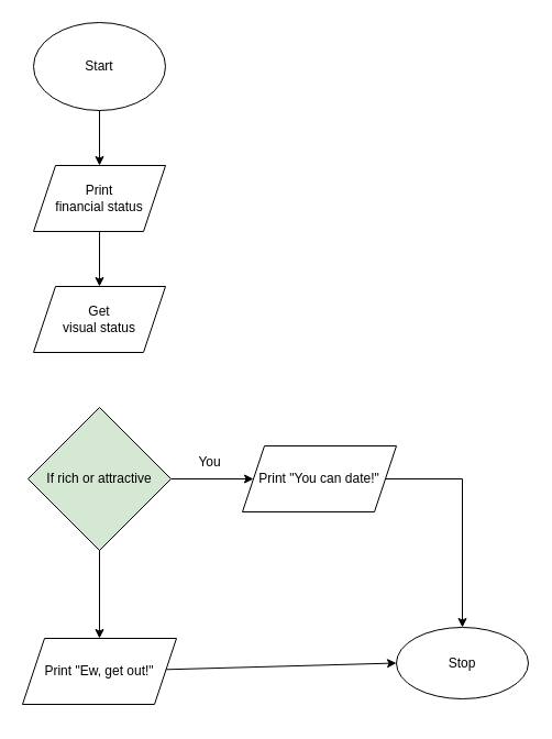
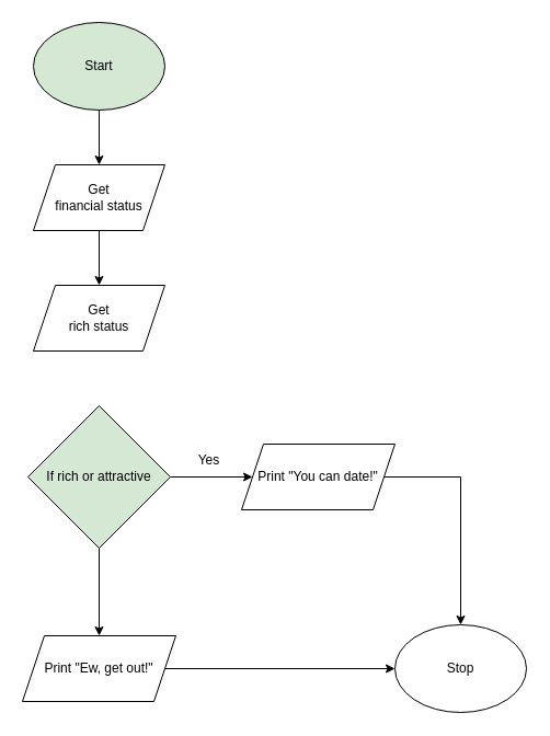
- <mxCell id="13" value="Start" style="ellipse;whiteSpace=wrap;html=1;" parent="1" vertex="1"><mxGeometry x="30" y="20" width="120" height="80" as="geometry" /></mxCell>
+ <mxCell id="13" value="Start" style="ellipse;whiteSpace=wrap;html=1;fillColor=#d5e8d4;" parent="1" vertex="1"><mxGeometry x="30" y="20" width="120" height="80" as="geometry" /></mxCell>
- <mxCell id="15" value="Print &lt;br&gt;financial status" style="shape=parallelogram;perimeter=parallelogramPerimeter;whiteSpace=wrap;html=1;fixedSize=1;" parent="1" vertex="1"><mxGeometry x="30" y="150" width="120" height="60" as="geometry" /></mxCell>
+ <mxCell id="15" value="Get &lt;br&gt;financial status" style="shape=parallelogram;perimeter=parallelogramPerimeter;whiteSpace=wrap;html=1;fixedSize=1;" parent="1" vertex="1"><mxGeometry x="30" y="150" width="120" height="60" as="geometry" /></mxCell>
- <mxCell id="3" value="Get &lt;br&gt;visual status" style="shape=parallelogram;perimeter=parallelogramPerimeter;whiteSpace=wrap;html=1;fixedSize=1;" parent="1" vertex="1"><mxGeometry x="30" y="260" width="120" height="60" as="geometry" /></mxCell>
+ <mxCell id="3" value="Get &lt;br&gt;rich status" style="shape=parallelogram;perimeter=parallelogramPerimeter;whiteSpace=wrap;html=1;fixedSize=1;" parent="1" vertex="1"><mxGeometry x="30" y="260" width="120" height="60" as="geometry" /></mxCell>
- <mxCell id="9" value="You" style="text;html=1;align=center;verticalAlign=middle;resizable=0;points=[];autosize=1;strokeColor=none;fillColor=none;" parent="1" vertex="1"><mxGeometry x="175" y="410" width="30" height="20" as="geometry" /></mxCell>
+ <mxCell id="9" value="Yes" style="text;html=1;align=center;verticalAlign=middle;resizable=0;points=[];autosize=1;strokeColor=none;fillColor=none;" parent="1" vertex="1"><mxGeometry x="175" y="410" width="30" height="20" as="geometry" /></mxCell>
- <mxCell id="12" value="Stop" style="ellipse;whiteSpace=wrap;html=1;" parent="1" vertex="1"><mxGeometry x="360" y="570" width="120" height="65" as="geometry" /></mxCell>
+ <mxCell id="12" value="Stop" style="ellipse;whiteSpace=wrap;html=1;" parent="1" vertex="1"><mxGeometry x="360" y="570" width="120" height="80" as="geometry" /></mxCell>
